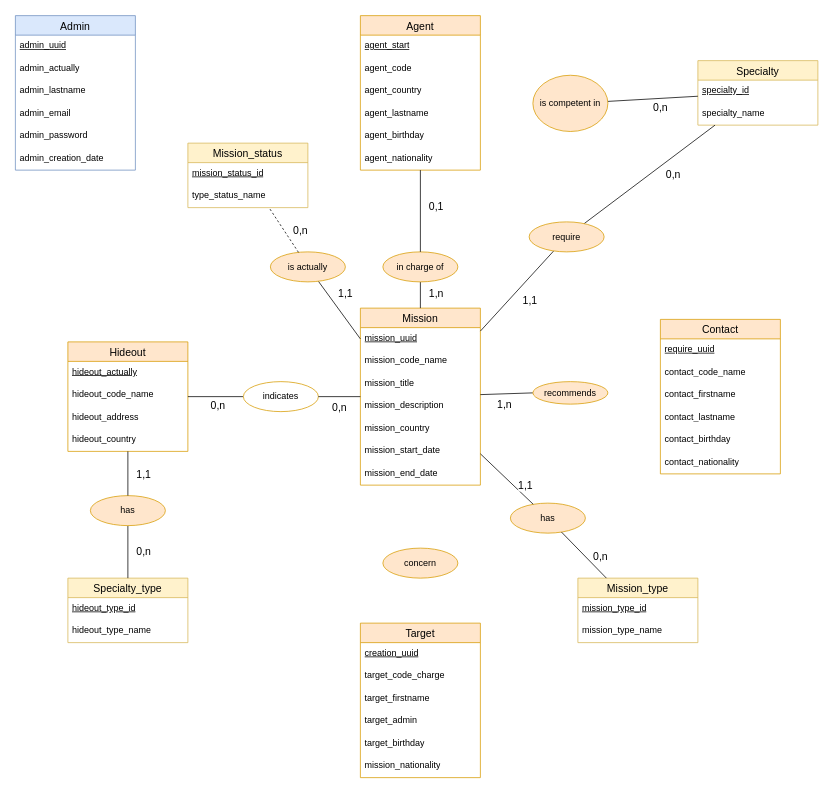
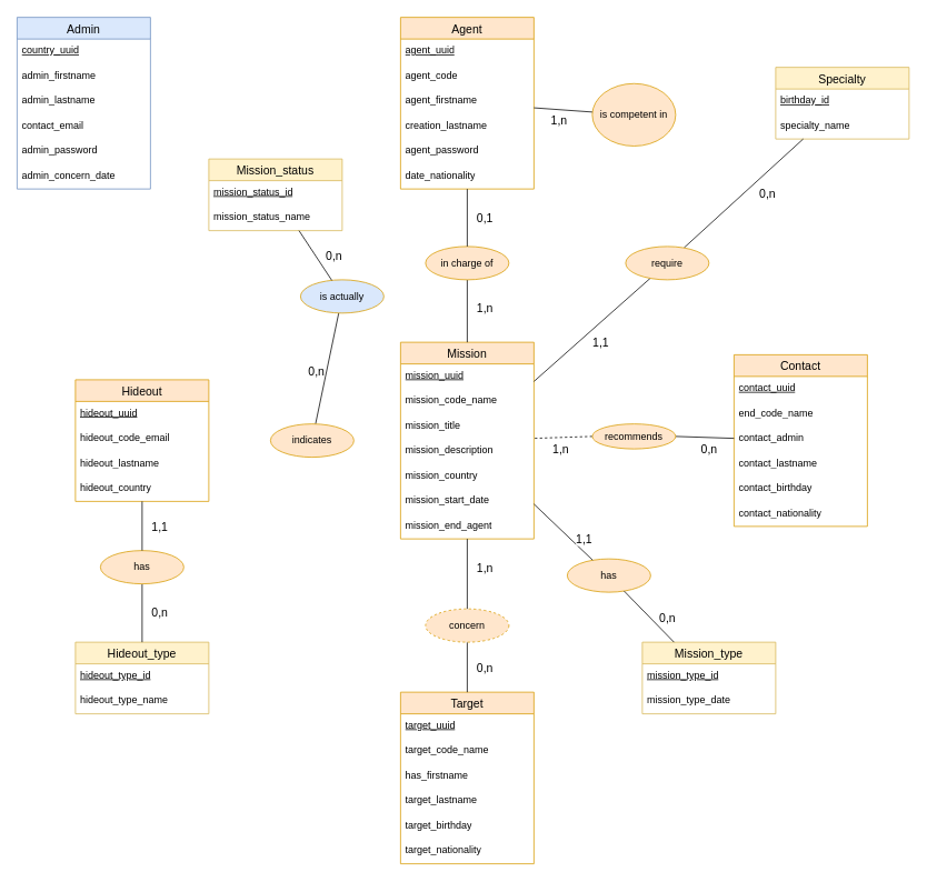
- <mxCell id="43" value="admin_uuid" style="text;strokeColor=none;fillColor=none;spacingLeft=4;spacingRight=4;overflow=hidden;rotatable=0;points=[[0,0.5],[1,0.5]];portConstraint=eastwest;fontSize=12;whiteSpace=wrap;html=1;fontStyle=4" vertex="1" parent="42"><mxGeometry y="26" width="160" height="30" as="geometry" /></mxCell>
+ <mxCell id="43" value="country_uuid" style="text;strokeColor=none;fillColor=none;spacingLeft=4;spacingRight=4;overflow=hidden;rotatable=0;points=[[0,0.5],[1,0.5]];portConstraint=eastwest;fontSize=12;whiteSpace=wrap;html=1;fontStyle=4" vertex="1" parent="42"><mxGeometry y="26" width="160" height="30" as="geometry" /></mxCell>
- <mxCell id="25" value="agent_start" style="text;strokeColor=none;fillColor=none;spacingLeft=4;spacingRight=4;overflow=hidden;rotatable=0;points=[[0,0.5],[1,0.5]];portConstraint=eastwest;fontSize=12;whiteSpace=wrap;html=1;fontStyle=4" vertex="1" parent="24"><mxGeometry y="26" width="160" height="30" as="geometry" /></mxCell>
+ <mxCell id="25" value="agent_uuid" style="text;strokeColor=none;fillColor=none;spacingLeft=4;spacingRight=4;overflow=hidden;rotatable=0;points=[[0,0.5],[1,0.5]];portConstraint=eastwest;fontSize=12;whiteSpace=wrap;html=1;fontStyle=4" vertex="1" parent="24"><mxGeometry y="26" width="160" height="30" as="geometry" /></mxCell>
- <mxCell id="44" value="admin_actually" style="text;strokeColor=none;fillColor=none;spacingLeft=4;spacingRight=4;overflow=hidden;rotatable=0;points=[[0,0.5],[1,0.5]];portConstraint=eastwest;fontSize=12;whiteSpace=wrap;html=1;" vertex="1" parent="42"><mxGeometry y="56" width="160" height="30" as="geometry" /></mxCell>
+ <mxCell id="44" value="admin_firstname" style="text;strokeColor=none;fillColor=none;spacingLeft=4;spacingRight=4;overflow=hidden;rotatable=0;points=[[0,0.5],[1,0.5]];portConstraint=eastwest;fontSize=12;whiteSpace=wrap;html=1;" vertex="1" parent="42"><mxGeometry y="56" width="160" height="30" as="geometry" /></mxCell>
- <mxCell id="27" value="agent_country" style="text;strokeColor=none;fillColor=none;spacingLeft=4;spacingRight=4;overflow=hidden;rotatable=0;points=[[0,0.5],[1,0.5]];portConstraint=eastwest;fontSize=12;whiteSpace=wrap;html=1;" vertex="1" parent="24"><mxGeometry y="86" width="160" height="30" as="geometry" /></mxCell>
+ <mxCell id="27" value="agent_firstname" style="text;strokeColor=none;fillColor=none;spacingLeft=4;spacingRight=4;overflow=hidden;rotatable=0;points=[[0,0.5],[1,0.5]];portConstraint=eastwest;fontSize=12;whiteSpace=wrap;html=1;" vertex="1" parent="24"><mxGeometry y="86" width="160" height="30" as="geometry" /></mxCell>
- <mxCell id="32" value="specialty_id" style="text;strokeColor=none;fillColor=none;spacingLeft=4;spacingRight=4;overflow=hidden;rotatable=0;points=[[0,0.5],[1,0.5]];portConstraint=eastwest;fontSize=12;whiteSpace=wrap;html=1;fontStyle=4" vertex="1" parent="31"><mxGeometry y="26" width="160" height="30" as="geometry" /></mxCell>
+ <mxCell id="32" value="birthday_id" style="text;strokeColor=none;fillColor=none;spacingLeft=4;spacingRight=4;overflow=hidden;rotatable=0;points=[[0,0.5],[1,0.5]];portConstraint=eastwest;fontSize=12;whiteSpace=wrap;html=1;fontStyle=4" vertex="1" parent="31"><mxGeometry y="26" width="160" height="30" as="geometry" /></mxCell>
+ <mxCell id="80" value="" style="rounded=0;orthogonalLoop=1;jettySize=auto;html=1;endArrow=none;endFill=0;" edge="1" parent="1" source="84" target="24"><mxGeometry relative="1" as="geometry" /></mxCell>
+ <mxCell id="81" value="1,n" style="edgeLabel;html=1;align=center;verticalAlign=middle;resizable=0;points=[];fontSize=14;" vertex="1" connectable="0" parent="80"><mxGeometry x="0.175" relative="1" as="geometry"><mxPoint y="13" as="offset" /></mxGeometry></mxCell>
- <mxCell id="82" value="" style="rounded=0;orthogonalLoop=1;jettySize=auto;html=1;endArrow=none;endFill=0;" edge="1" parent="1" source="84" target="31"><mxGeometry relative="1" as="geometry" /></mxCell>
- <mxCell id="83" value="&lt;font style=&quot;font-size: 14px;&quot;&gt;0,n&lt;/font&gt;" style="edgeLabel;html=1;align=center;verticalAlign=middle;resizable=0;points=[];" vertex="1" connectable="0" parent="82"><mxGeometry x="0.278" y="-1" relative="1" as="geometry"><mxPoint x="-7" y="12" as="offset" /></mxGeometry></mxCell>
- <mxCell id="46" value="admin_email" style="text;strokeColor=none;fillColor=none;spacingLeft=4;spacingRight=4;overflow=hidden;rotatable=0;points=[[0,0.5],[1,0.5]];portConstraint=eastwest;fontSize=12;whiteSpace=wrap;html=1;" vertex="1" parent="42"><mxGeometry y="116" width="160" height="30" as="geometry" /></mxCell>
+ <mxCell id="46" value="contact_email" style="text;strokeColor=none;fillColor=none;spacingLeft=4;spacingRight=4;overflow=hidden;rotatable=0;points=[[0,0.5],[1,0.5]];portConstraint=eastwest;fontSize=12;whiteSpace=wrap;html=1;" vertex="1" parent="42"><mxGeometry y="116" width="160" height="30" as="geometry" /></mxCell>
- <mxCell id="28" value="agent_lastname" style="text;strokeColor=none;fillColor=none;spacingLeft=4;spacingRight=4;overflow=hidden;rotatable=0;points=[[0,0.5],[1,0.5]];portConstraint=eastwest;fontSize=12;whiteSpace=wrap;html=1;" vertex="1" parent="24"><mxGeometry y="116" width="160" height="30" as="geometry" /></mxCell>
+ <mxCell id="28" value="creation_lastname" style="text;strokeColor=none;fillColor=none;spacingLeft=4;spacingRight=4;overflow=hidden;rotatable=0;points=[[0,0.5],[1,0.5]];portConstraint=eastwest;fontSize=12;whiteSpace=wrap;html=1;" vertex="1" parent="24"><mxGeometry y="116" width="160" height="30" as="geometry" /></mxCell>
- <mxCell id="29" value="agent_birthday" style="text;strokeColor=none;fillColor=none;spacingLeft=4;spacingRight=4;overflow=hidden;rotatable=0;points=[[0,0.5],[1,0.5]];portConstraint=eastwest;fontSize=12;whiteSpace=wrap;html=1;" vertex="1" parent="24"><mxGeometry y="146" width="160" height="30" as="geometry" /></mxCell>
+ <mxCell id="29" value="agent_password" style="text;strokeColor=none;fillColor=none;spacingLeft=4;spacingRight=4;overflow=hidden;rotatable=0;points=[[0,0.5],[1,0.5]];portConstraint=eastwest;fontSize=12;whiteSpace=wrap;html=1;" vertex="1" parent="24"><mxGeometry y="146" width="160" height="30" as="geometry" /></mxCell>
- <mxCell id="48" value="admin_creation_date" style="text;strokeColor=none;fillColor=none;spacingLeft=4;spacingRight=4;overflow=hidden;rotatable=0;points=[[0,0.5],[1,0.5]];portConstraint=eastwest;fontSize=12;whiteSpace=wrap;html=1;" vertex="1" parent="42"><mxGeometry y="176" width="160" height="30" as="geometry" /></mxCell>
+ <mxCell id="48" value="admin_concern_date" style="text;strokeColor=none;fillColor=none;spacingLeft=4;spacingRight=4;overflow=hidden;rotatable=0;points=[[0,0.5],[1,0.5]];portConstraint=eastwest;fontSize=12;whiteSpace=wrap;html=1;" vertex="1" parent="42"><mxGeometry y="176" width="160" height="30" as="geometry" /></mxCell>
- <mxCell id="30" value="agent_nationality" style="text;strokeColor=none;fillColor=none;spacingLeft=4;spacingRight=4;overflow=hidden;rotatable=0;points=[[0,0.5],[1,0.5]];portConstraint=eastwest;fontSize=12;whiteSpace=wrap;html=1;" vertex="1" parent="24"><mxGeometry y="176" width="160" height="30" as="geometry" /></mxCell>
+ <mxCell id="30" value="date_nationality" style="text;strokeColor=none;fillColor=none;spacingLeft=4;spacingRight=4;overflow=hidden;rotatable=0;points=[[0,0.5],[1,0.5]];portConstraint=eastwest;fontSize=12;whiteSpace=wrap;html=1;" vertex="1" parent="24"><mxGeometry y="176" width="160" height="30" as="geometry" /></mxCell>
- <mxCell id="51" value="type_status_name" style="text;strokeColor=none;fillColor=none;spacingLeft=4;spacingRight=4;overflow=hidden;rotatable=0;points=[[0,0.5],[1,0.5]];portConstraint=eastwest;fontSize=12;whiteSpace=wrap;html=1;" vertex="1" parent="49"><mxGeometry y="56" width="160" height="30" as="geometry" /></mxCell>
+ <mxCell id="51" value="mission_status_name" style="text;strokeColor=none;fillColor=none;spacingLeft=4;spacingRight=4;overflow=hidden;rotatable=0;points=[[0,0.5],[1,0.5]];portConstraint=eastwest;fontSize=12;whiteSpace=wrap;html=1;" vertex="1" parent="49"><mxGeometry y="56" width="160" height="30" as="geometry" /></mxCell>
- <mxCell id="87" style="rounded=0;orthogonalLoop=1;jettySize=auto;html=1;endArrow=none;endFill=0;dashed=1;" edge="1" parent="1" source="79" target="49"><mxGeometry relative="1" as="geometry" /></mxCell>
+ <mxCell id="87" style="rounded=0;orthogonalLoop=1;jettySize=auto;html=1;endArrow=none;endFill=0;" edge="1" parent="1" source="79" target="49"><mxGeometry relative="1" as="geometry" /></mxCell>
- <mxCell id="62" value="require" style="ellipse;whiteSpace=wrap;html=1;align=center;fillColor=#ffe6cc;strokeColor=#d79b00;" vertex="1" parent="1"><mxGeometry x="705" y="295" width="100" height="40" as="geometry" /></mxCell>
+ <mxCell id="62" value="require" style="ellipse;whiteSpace=wrap;html=1;align=center;fillColor=#ffe6cc;strokeColor=#d79b00;" vertex="1" parent="1"><mxGeometry x="750" y="295" width="100" height="40" as="geometry" /></mxCell>
- <mxCell id="79" value="is actually" style="ellipse;whiteSpace=wrap;html=1;align=center;fillColor=#ffe6cc;strokeColor=#d79b00;" vertex="1" parent="1"><mxGeometry x="360" y="335" width="100" height="40" as="geometry" /></mxCell>
+ <mxCell id="79" value="is actually" style="ellipse;whiteSpace=wrap;html=1;align=center;fillColor=#dae8fc;strokeColor=#d79b00;" vertex="1" parent="1"><mxGeometry x="360" y="335" width="100" height="40" as="geometry" /></mxCell>
- <mxCell id="57" value="in charge of" style="ellipse;whiteSpace=wrap;html=1;align=center;fillColor=#ffe6cc;strokeColor=#d79b00;" vertex="1" parent="1"><mxGeometry x="510" y="335" width="100" height="40" as="geometry" /></mxCell>
+ <mxCell id="57" value="in charge of" style="ellipse;whiteSpace=wrap;html=1;align=center;fillColor=#ffe6cc;strokeColor=#d79b00;" vertex="1" parent="1"><mxGeometry x="510" y="295" width="100" height="40" as="geometry" /></mxCell>
- <mxCell id="77" style="rounded=0;orthogonalLoop=1;jettySize=auto;html=1;entryX=0;entryY=0.5;entryDx=0;entryDy=0;endArrow=none;endFill=0;" edge="1" parent="1" source="79" target="3"><mxGeometry relative="1" as="geometry" /></mxCell>
- <mxCell id="78" value="1,1" style="edgeLabel;html=1;align=center;verticalAlign=middle;resizable=0;points=[];fontSize=14;" vertex="1" connectable="0" parent="77"><mxGeometry x="-0.348" y="-1" relative="1" as="geometry"><mxPoint x="18" y="-10" as="offset" /></mxGeometry></mxCell>
- <mxCell id="11" value="require_uuid" style="text;strokeColor=none;fillColor=none;spacingLeft=4;spacingRight=4;overflow=hidden;rotatable=0;points=[[0,0.5],[1,0.5]];portConstraint=eastwest;fontSize=12;whiteSpace=wrap;html=1;fontStyle=4" vertex="1" parent="10"><mxGeometry y="26" width="160" height="30" as="geometry" /></mxCell>
+ <mxCell id="11" value="contact_uuid" style="text;strokeColor=none;fillColor=none;spacingLeft=4;spacingRight=4;overflow=hidden;rotatable=0;points=[[0,0.5],[1,0.5]];portConstraint=eastwest;fontSize=12;whiteSpace=wrap;html=1;fontStyle=4" vertex="1" parent="10"><mxGeometry y="26" width="160" height="30" as="geometry" /></mxCell>
- <mxCell id="38" value="hideout_actually" style="text;strokeColor=none;fillColor=none;spacingLeft=4;spacingRight=4;overflow=hidden;rotatable=0;points=[[0,0.5],[1,0.5]];portConstraint=eastwest;fontSize=12;whiteSpace=wrap;html=1;fontStyle=4" vertex="1" parent="37"><mxGeometry y="26" width="160" height="30" as="geometry" /></mxCell>
+ <mxCell id="38" value="hideout_uuid" style="text;strokeColor=none;fillColor=none;spacingLeft=4;spacingRight=4;overflow=hidden;rotatable=0;points=[[0,0.5],[1,0.5]];portConstraint=eastwest;fontSize=12;whiteSpace=wrap;html=1;fontStyle=4" vertex="1" parent="37"><mxGeometry y="26" width="160" height="30" as="geometry" /></mxCell>
- <mxCell id="12" value="contact_code_name" style="text;strokeColor=none;fillColor=none;spacingLeft=4;spacingRight=4;overflow=hidden;rotatable=0;points=[[0,0.5],[1,0.5]];portConstraint=eastwest;fontSize=12;whiteSpace=wrap;html=1;" vertex="1" parent="10"><mxGeometry y="56" width="160" height="30" as="geometry" /></mxCell>
+ <mxCell id="12" value="end_code_name" style="text;strokeColor=none;fillColor=none;spacingLeft=4;spacingRight=4;overflow=hidden;rotatable=0;points=[[0,0.5],[1,0.5]];portConstraint=eastwest;fontSize=12;whiteSpace=wrap;html=1;" vertex="1" parent="10"><mxGeometry y="56" width="160" height="30" as="geometry" /></mxCell>
- <mxCell id="63" value="" style="rounded=0;orthogonalLoop=1;jettySize=auto;html=1;exitX=0;exitY=0.5;exitDx=0;exitDy=0;endArrow=none;endFill=0;" edge="1" parent="1" source="67" target="2"><mxGeometry relative="1" as="geometry" /></mxCell>
+ <mxCell id="63" value="" style="rounded=0;orthogonalLoop=1;jettySize=auto;html=1;exitX=0;exitY=0.5;exitDx=0;exitDy=0;endArrow=none;endFill=0;dashed=1;" edge="1" parent="1" source="67" target="2"><mxGeometry relative="1" as="geometry" /></mxCell>
+ <mxCell id="65" value="" style="rounded=0;orthogonalLoop=1;jettySize=auto;html=1;exitX=1;exitY=0.5;exitDx=0;exitDy=0;endArrow=none;endFill=0;" edge="1" parent="1" source="67" target="10"><mxGeometry relative="1" as="geometry" /></mxCell>
+ <mxCell id="66" value="&lt;font style=&quot;font-size: 14px;&quot;&gt;0,n&lt;/font&gt;" style="edgeLabel;html=1;align=center;verticalAlign=middle;resizable=0;points=[];" vertex="1" connectable="0" parent="65"><mxGeometry x="0.206" y="-2" relative="1" as="geometry"><mxPoint x="-2" y="11" as="offset" /></mxGeometry></mxCell>
- <mxCell id="39" value="hideout_code_name" style="text;strokeColor=none;fillColor=none;spacingLeft=4;spacingRight=4;overflow=hidden;rotatable=0;points=[[0,0.5],[1,0.5]];portConstraint=eastwest;fontSize=12;whiteSpace=wrap;html=1;" vertex="1" parent="37"><mxGeometry y="56" width="160" height="30" as="geometry" /></mxCell>
+ <mxCell id="39" value="hideout_code_email" style="text;strokeColor=none;fillColor=none;spacingLeft=4;spacingRight=4;overflow=hidden;rotatable=0;points=[[0,0.5],[1,0.5]];portConstraint=eastwest;fontSize=12;whiteSpace=wrap;html=1;" vertex="1" parent="37"><mxGeometry y="56" width="160" height="30" as="geometry" /></mxCell>
- <mxCell id="13" value="contact_firstname" style="text;strokeColor=none;fillColor=none;spacingLeft=4;spacingRight=4;overflow=hidden;rotatable=0;points=[[0,0.5],[1,0.5]];portConstraint=eastwest;fontSize=12;whiteSpace=wrap;html=1;" vertex="1" parent="10"><mxGeometry y="86" width="160" height="30" as="geometry" /></mxCell>
+ <mxCell id="13" value="contact_admin" style="text;strokeColor=none;fillColor=none;spacingLeft=4;spacingRight=4;overflow=hidden;rotatable=0;points=[[0,0.5],[1,0.5]];portConstraint=eastwest;fontSize=12;whiteSpace=wrap;html=1;" vertex="1" parent="10"><mxGeometry y="86" width="160" height="30" as="geometry" /></mxCell>
- <mxCell id="75" value="0,n" style="rounded=0;orthogonalLoop=1;jettySize=auto;html=1;endArrow=none;endFill=0;fontSize=14;" edge="1" parent="1" source="76" target="37"><mxGeometry x="-0.081" y="12" relative="1" as="geometry"><mxPoint as="offset" /></mxGeometry></mxCell>
+ <mxCell id="75" value="0,n" style="rounded=0;orthogonalLoop=1;jettySize=auto;html=1;endArrow=none;endFill=0;fontSize=14;" edge="1" parent="1" source="76" target="79"><mxGeometry x="-0.081" y="12" relative="1" as="geometry"><mxPoint as="offset" /></mxGeometry></mxCell>
- <mxCell id="76" value="indicates" style="ellipse;whiteSpace=wrap;html=1;align=center;fillColor=#ffffff;strokeColor=#d79b00;" vertex="1" parent="1"><mxGeometry x="324" y="508" width="100" height="40" as="geometry" /></mxCell>
+ <mxCell id="76" value="indicates" style="ellipse;whiteSpace=wrap;html=1;align=center;fillColor=#ffe6cc;strokeColor=#d79b00;" vertex="1" parent="1"><mxGeometry x="324" y="508" width="100" height="40" as="geometry" /></mxCell>
- <mxCell id="89" style="rounded=0;orthogonalLoop=1;jettySize=auto;html=1;endArrow=none;endFill=0;" edge="1" parent="1" source="76" target="2"><mxGeometry relative="1" as="geometry" /></mxCell>
- <mxCell id="90" value="0,n" style="edgeLabel;html=1;align=center;verticalAlign=middle;resizable=0;points=[];fontSize=14;" vertex="1" connectable="0" parent="89"><mxGeometry x="0.167" y="-4" relative="1" as="geometry"><mxPoint x="-6" y="9" as="offset" /></mxGeometry></mxCell>
- <mxCell id="40" value="hideout_address" style="text;strokeColor=none;fillColor=none;spacingLeft=4;spacingRight=4;overflow=hidden;rotatable=0;points=[[0,0.5],[1,0.5]];portConstraint=eastwest;fontSize=12;whiteSpace=wrap;html=1;" vertex="1" parent="37"><mxGeometry y="86" width="160" height="30" as="geometry" /></mxCell>
+ <mxCell id="40" value="hideout_lastname" style="text;strokeColor=none;fillColor=none;spacingLeft=4;spacingRight=4;overflow=hidden;rotatable=0;points=[[0,0.5],[1,0.5]];portConstraint=eastwest;fontSize=12;whiteSpace=wrap;html=1;" vertex="1" parent="37"><mxGeometry y="86" width="160" height="30" as="geometry" /></mxCell>
- <mxCell id="9" value="mission_end_date" style="text;strokeColor=none;fillColor=none;spacingLeft=4;spacingRight=4;overflow=hidden;rotatable=0;points=[[0,0.5],[1,0.5]];portConstraint=eastwest;fontSize=12;whiteSpace=wrap;html=1;" vertex="1" parent="2"><mxGeometry y="206" width="160" height="30" as="geometry" /></mxCell>
+ <mxCell id="9" value="mission_end_agent" style="text;strokeColor=none;fillColor=none;spacingLeft=4;spacingRight=4;overflow=hidden;rotatable=0;points=[[0,0.5],[1,0.5]];portConstraint=eastwest;fontSize=12;whiteSpace=wrap;html=1;" vertex="1" parent="2"><mxGeometry y="206" width="160" height="30" as="geometry" /></mxCell>
+ <mxCell id="97" style="rounded=0;orthogonalLoop=1;jettySize=auto;html=1;endArrow=none;endFill=0;" edge="1" parent="1" source="71" target="2"><mxGeometry relative="1" as="geometry"><mxPoint x="550" y="660" as="targetPoint" /></mxGeometry></mxCell>
+ <mxCell id="98" value="1,n" style="edgeLabel;html=1;align=center;verticalAlign=middle;resizable=0;points=[];fontSize=14;" vertex="1" connectable="0" parent="97"><mxGeometry x="0.373" y="-1" relative="1" as="geometry"><mxPoint x="19" y="8" as="offset" /></mxGeometry></mxCell>
- <mxCell id="71" value="concern" style="ellipse;whiteSpace=wrap;html=1;align=center;fillColor=#ffe6cc;strokeColor=#d79b00;" vertex="1" parent="1"><mxGeometry x="510" y="730" width="100" height="40" as="geometry" /></mxCell>
+ <mxCell id="71" value="concern" style="ellipse;whiteSpace=wrap;html=1;align=center;fillColor=#ffe6cc;strokeColor=#d79b00;dashed=1;" vertex="1" parent="1"><mxGeometry x="510" y="730" width="100" height="40" as="geometry" /></mxCell>
- <mxCell id="52" value="Specialty_type" style="swimlane;fontStyle=0;childLayout=stackLayout;horizontal=1;startSize=26;horizontalStack=0;resizeParent=1;resizeParentMax=0;resizeLast=0;collapsible=1;marginBottom=0;align=center;fontSize=14;fillColor=#fff2cc;strokeColor=#d6b656;" vertex="1" parent="1"><mxGeometry x="90" y="770" width="160" height="86" as="geometry" /></mxCell>
+ <mxCell id="52" value="Hideout_type" style="swimlane;fontStyle=0;childLayout=stackLayout;horizontal=1;startSize=26;horizontalStack=0;resizeParent=1;resizeParentMax=0;resizeLast=0;collapsible=1;marginBottom=0;align=center;fontSize=14;fillColor=#fff2cc;strokeColor=#d6b656;" vertex="1" parent="1"><mxGeometry x="90" y="770" width="160" height="86" as="geometry" /></mxCell>
+ <mxCell id="69" style="rounded=0;orthogonalLoop=1;jettySize=auto;html=1;endArrow=none;endFill=0;" edge="1" parent="1" source="71" target="17"><mxGeometry relative="1" as="geometry" /></mxCell>
+ <mxCell id="70" value="&lt;font style=&quot;font-size: 14px;&quot;&gt;0,n&lt;/font&gt;" style="edgeLabel;html=1;align=center;verticalAlign=middle;resizable=0;points=[];" vertex="1" connectable="0" parent="69"><mxGeometry x="-0.015" y="1" relative="1" as="geometry"><mxPoint x="19" as="offset" /></mxGeometry></mxCell>
- <mxCell id="36" value="mission_type_name" style="text;strokeColor=none;fillColor=none;spacingLeft=4;spacingRight=4;overflow=hidden;rotatable=0;points=[[0,0.5],[1,0.5]];portConstraint=eastwest;fontSize=12;whiteSpace=wrap;html=1;" vertex="1" parent="34"><mxGeometry y="56" width="160" height="30" as="geometry" /></mxCell>
+ <mxCell id="36" value="mission_type_date" style="text;strokeColor=none;fillColor=none;spacingLeft=4;spacingRight=4;overflow=hidden;rotatable=0;points=[[0,0.5],[1,0.5]];portConstraint=eastwest;fontSize=12;whiteSpace=wrap;html=1;" vertex="1" parent="34"><mxGeometry y="56" width="160" height="30" as="geometry" /></mxCell>
- <mxCell id="18" value="creation_uuid" style="text;strokeColor=none;fillColor=none;spacingLeft=4;spacingRight=4;overflow=hidden;rotatable=0;points=[[0,0.5],[1,0.5]];portConstraint=eastwest;fontSize=12;whiteSpace=wrap;html=1;fontStyle=4" vertex="1" parent="17"><mxGeometry y="26" width="160" height="30" as="geometry" /></mxCell>
+ <mxCell id="18" value="target_uuid" style="text;strokeColor=none;fillColor=none;spacingLeft=4;spacingRight=4;overflow=hidden;rotatable=0;points=[[0,0.5],[1,0.5]];portConstraint=eastwest;fontSize=12;whiteSpace=wrap;html=1;fontStyle=4" vertex="1" parent="17"><mxGeometry y="26" width="160" height="30" as="geometry" /></mxCell>
- <mxCell id="19" value="target_code_charge" style="text;strokeColor=none;fillColor=none;spacingLeft=4;spacingRight=4;overflow=hidden;rotatable=0;points=[[0,0.5],[1,0.5]];portConstraint=eastwest;fontSize=12;whiteSpace=wrap;html=1;" vertex="1" parent="17"><mxGeometry y="56" width="160" height="30" as="geometry" /></mxCell>
+ <mxCell id="19" value="target_code_name" style="text;strokeColor=none;fillColor=none;spacingLeft=4;spacingRight=4;overflow=hidden;rotatable=0;points=[[0,0.5],[1,0.5]];portConstraint=eastwest;fontSize=12;whiteSpace=wrap;html=1;" vertex="1" parent="17"><mxGeometry y="56" width="160" height="30" as="geometry" /></mxCell>
- <mxCell id="20" value="target_firstname" style="text;strokeColor=none;fillColor=none;spacingLeft=4;spacingRight=4;overflow=hidden;rotatable=0;points=[[0,0.5],[1,0.5]];portConstraint=eastwest;fontSize=12;whiteSpace=wrap;html=1;" vertex="1" parent="17"><mxGeometry y="86" width="160" height="30" as="geometry" /></mxCell>
+ <mxCell id="20" value="has_firstname" style="text;strokeColor=none;fillColor=none;spacingLeft=4;spacingRight=4;overflow=hidden;rotatable=0;points=[[0,0.5],[1,0.5]];portConstraint=eastwest;fontSize=12;whiteSpace=wrap;html=1;" vertex="1" parent="17"><mxGeometry y="86" width="160" height="30" as="geometry" /></mxCell>
- <mxCell id="21" value="target_admin" style="text;strokeColor=none;fillColor=none;spacingLeft=4;spacingRight=4;overflow=hidden;rotatable=0;points=[[0,0.5],[1,0.5]];portConstraint=eastwest;fontSize=12;whiteSpace=wrap;html=1;" vertex="1" parent="17"><mxGeometry y="116" width="160" height="30" as="geometry" /></mxCell>
+ <mxCell id="21" value="target_lastname" style="text;strokeColor=none;fillColor=none;spacingLeft=4;spacingRight=4;overflow=hidden;rotatable=0;points=[[0,0.5],[1,0.5]];portConstraint=eastwest;fontSize=12;whiteSpace=wrap;html=1;" vertex="1" parent="17"><mxGeometry y="116" width="160" height="30" as="geometry" /></mxCell>
- <mxCell id="23" value="mission_nationality" style="text;strokeColor=none;fillColor=none;spacingLeft=4;spacingRight=4;overflow=hidden;rotatable=0;points=[[0,0.5],[1,0.5]];portConstraint=eastwest;fontSize=12;whiteSpace=wrap;html=1;" vertex="1" parent="17"><mxGeometry y="176" width="160" height="30" as="geometry" /></mxCell>
+ <mxCell id="23" value="target_nationality" style="text;strokeColor=none;fillColor=none;spacingLeft=4;spacingRight=4;overflow=hidden;rotatable=0;points=[[0,0.5],[1,0.5]];portConstraint=eastwest;fontSize=12;whiteSpace=wrap;html=1;" vertex="1" parent="17"><mxGeometry y="176" width="160" height="30" as="geometry" /></mxCell>
